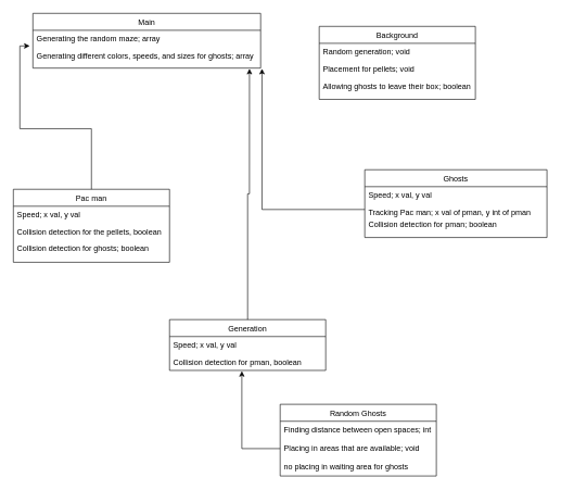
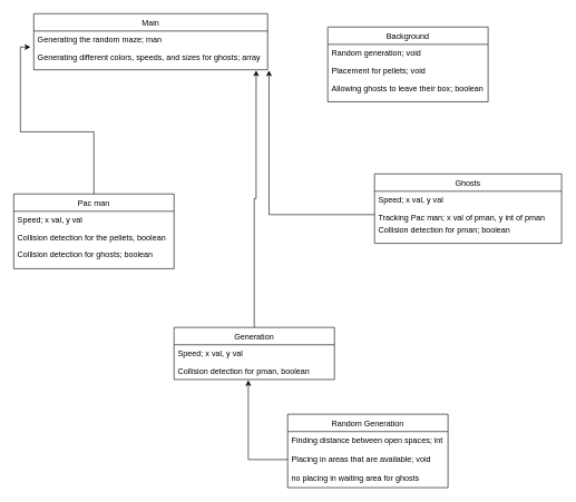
- <mxCell id="22" value="Generating the random maze; array" style="text;strokeColor=none;fillColor=none;align=left;verticalAlign=top;spacingLeft=4;spacingRight=4;overflow=hidden;rotatable=0;points=[[0,0.5],[1,0.5]];portConstraint=eastwest;" vertex="1" parent="21"><mxGeometry y="26" width="350" height="26" as="geometry" /></mxCell>
+ <mxCell id="22" value="Generating the random maze; man" style="text;strokeColor=none;fillColor=none;align=left;verticalAlign=top;spacingLeft=4;spacingRight=4;overflow=hidden;rotatable=0;points=[[0,0.5],[1,0.5]];portConstraint=eastwest;" vertex="1" parent="21"><mxGeometry y="26" width="350" height="26" as="geometry" /></mxCell>
- <mxCell id="19" value="Random Ghosts" style="swimlane;fontStyle=0;childLayout=stackLayout;horizontal=1;startSize=26;fillColor=none;horizontalStack=0;resizeParent=1;resizeParentMax=0;resizeLast=0;collapsible=1;marginBottom=0;" vertex="1" parent="1"><mxGeometry x="430" y="620" width="240" height="110" as="geometry" /></mxCell>
+ <mxCell id="19" value="Random Generation" style="swimlane;fontStyle=0;childLayout=stackLayout;horizontal=1;startSize=26;fillColor=none;horizontalStack=0;resizeParent=1;resizeParentMax=0;resizeLast=0;collapsible=1;marginBottom=0;" vertex="1" parent="1"><mxGeometry x="430" y="620" width="240" height="110" as="geometry" /></mxCell>
